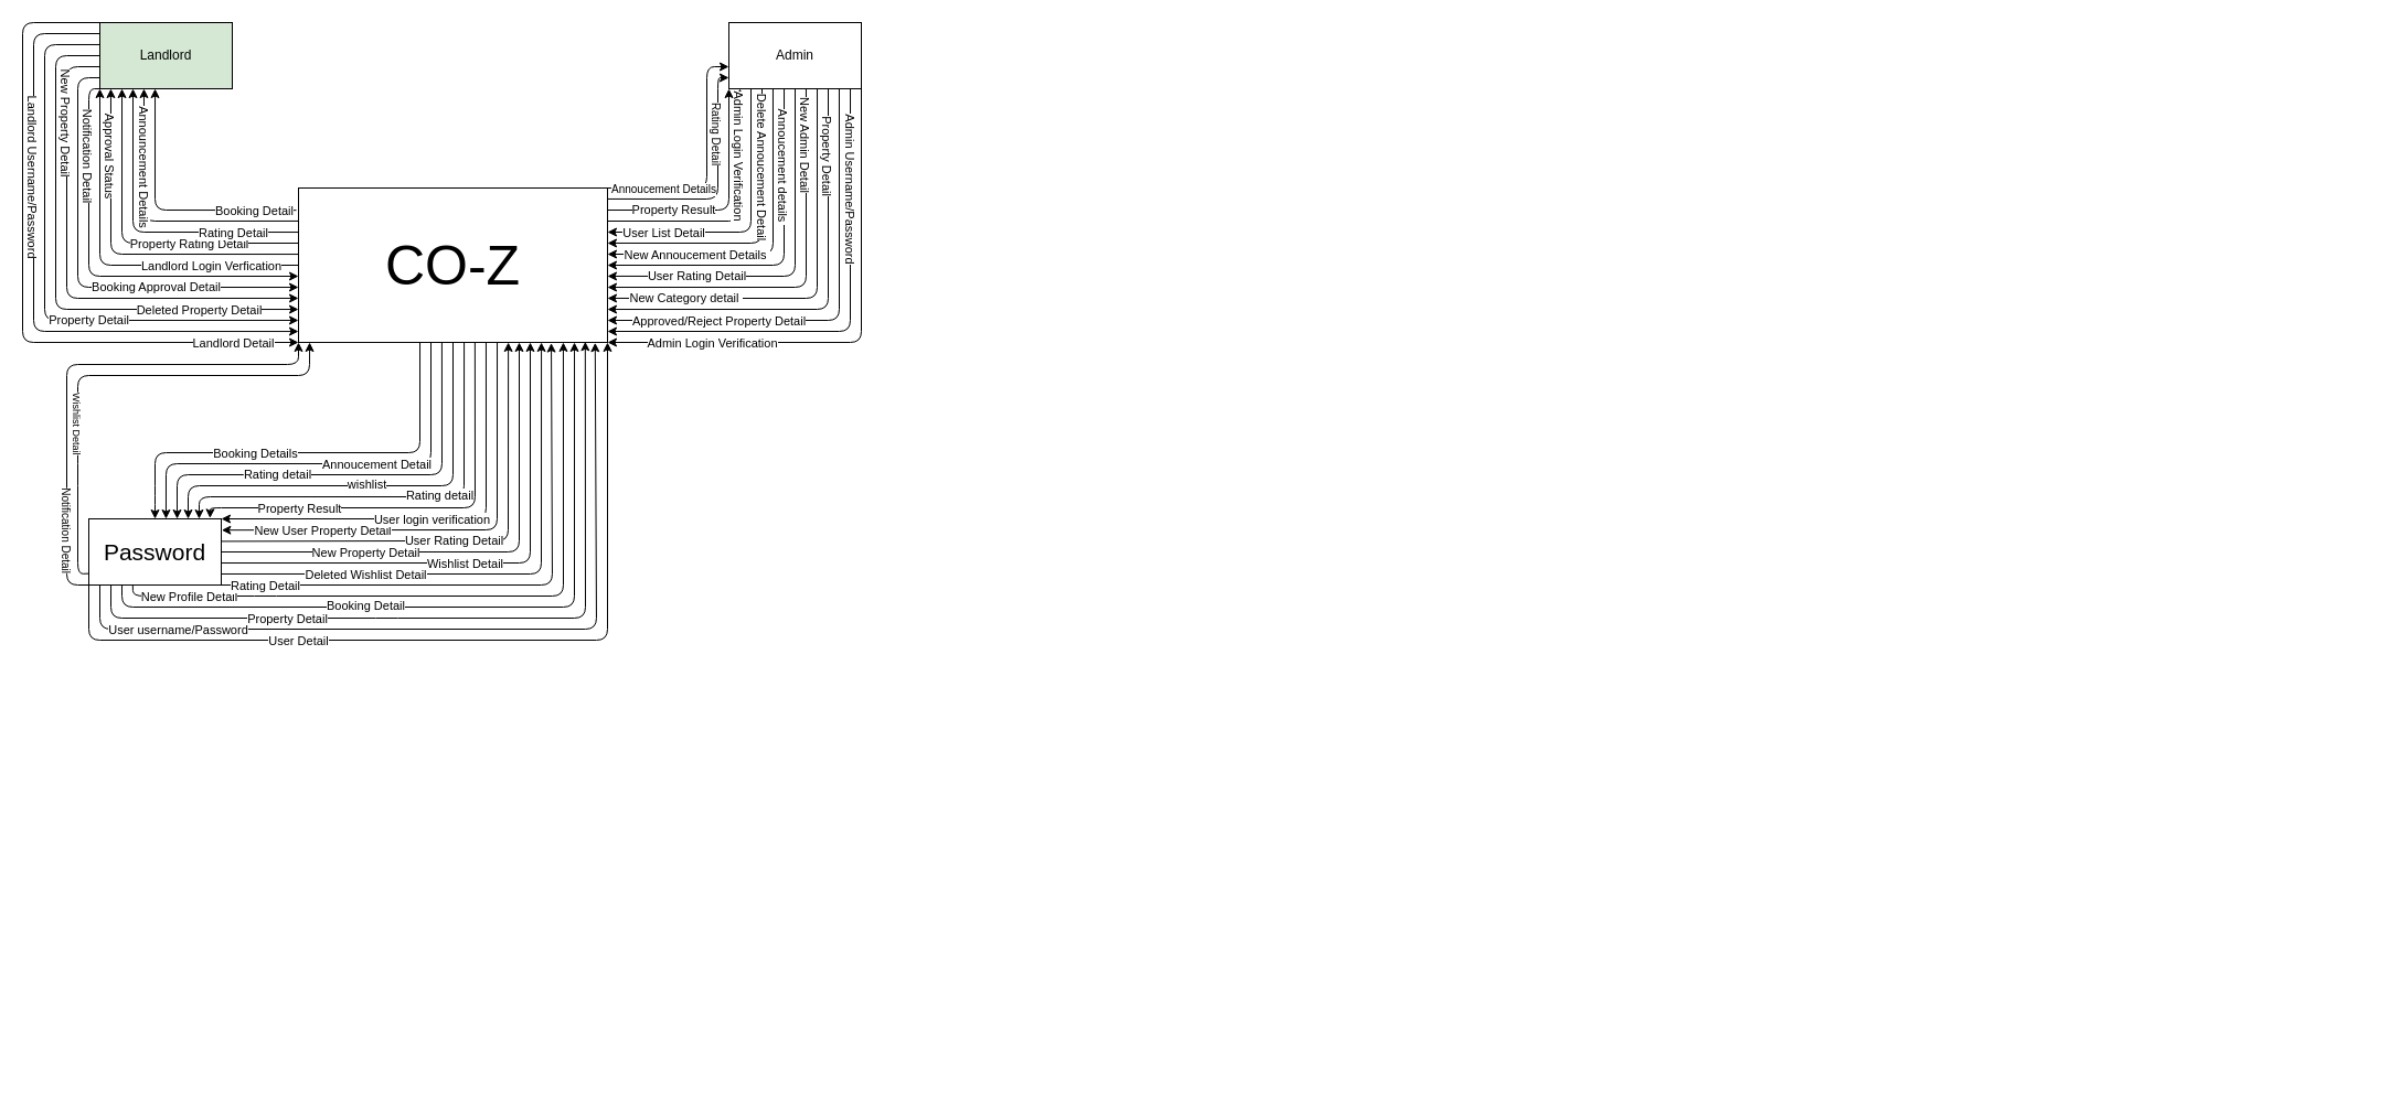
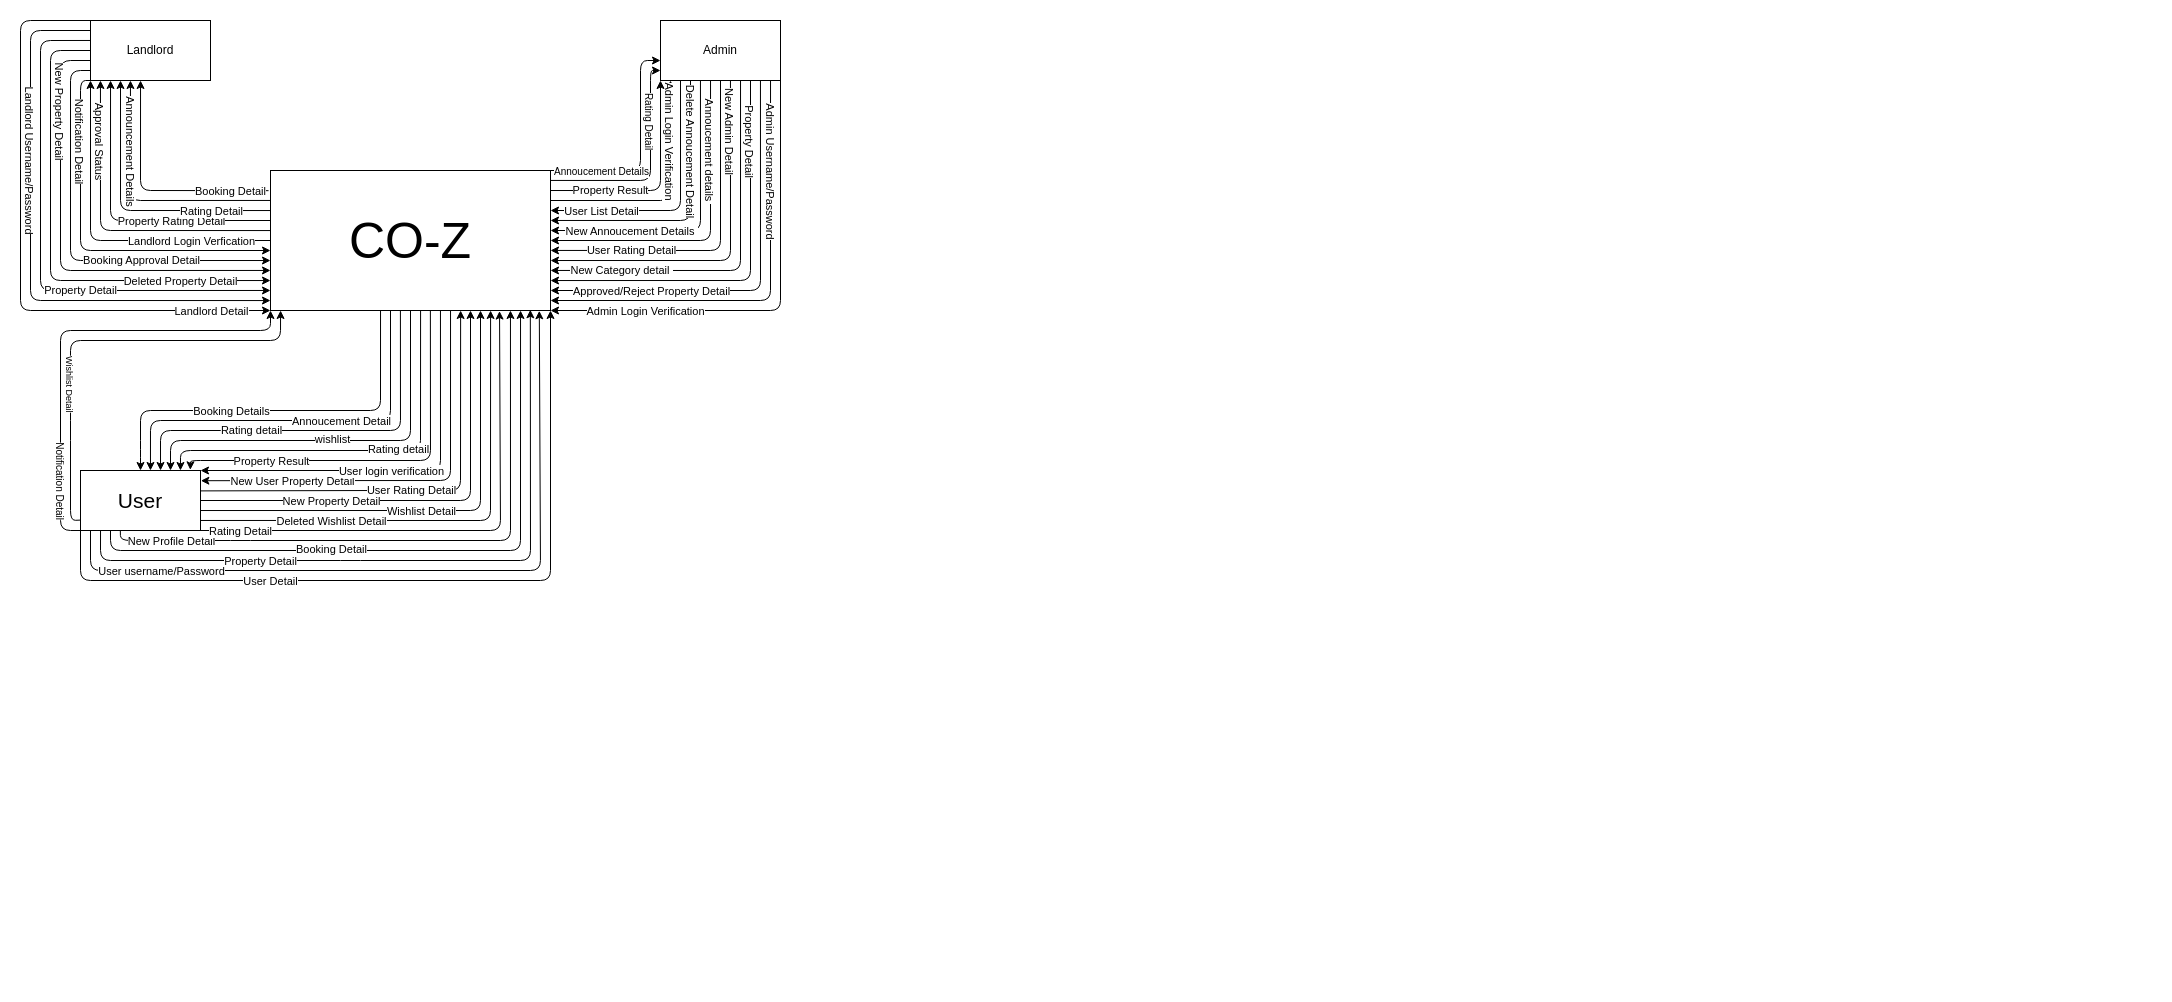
- <mxCell id="55" value="Landlord" style="whiteSpace=wrap;html=1;fillColor=#d5e8d4;" parent="1" vertex="1"><mxGeometry x="90" y="20" width="120" height="60" as="geometry" /></mxCell>
+ <mxCell id="55" value="Landlord" style="whiteSpace=wrap;html=1;" parent="1" vertex="1"><mxGeometry x="90" y="20" width="120" height="60" as="geometry" /></mxCell>
- <mxCell id="80" value="&lt;font style=&quot;font-size: 21px;&quot;&gt;Password&lt;/font&gt;" style="whiteSpace=wrap;html=1;" parent="1" vertex="1"><mxGeometry x="80" y="470" width="120" height="60" as="geometry" /></mxCell>
+ <mxCell id="80" value="&lt;font style=&quot;font-size: 21px;&quot;&gt;User&lt;/font&gt;" style="whiteSpace=wrap;html=1;" parent="1" vertex="1"><mxGeometry x="80" y="470" width="120" height="60" as="geometry" /></mxCell>
